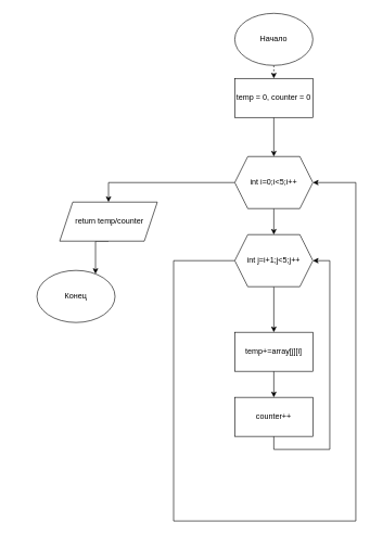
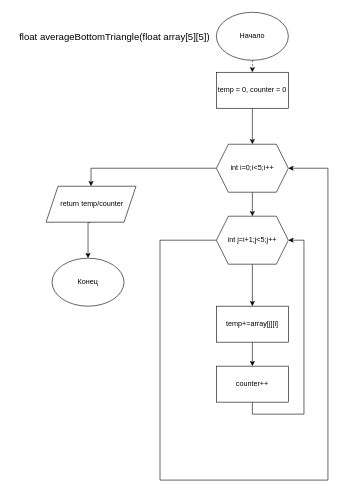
+ <mxCell id="9" value="float averageBottomTriangle(float array[5][5])" style="text;html=1;align=center;verticalAlign=middle;resizable=0;points=[];autosize=1;strokeColor=none;fillColor=none;fontSize=16;" parent="1" vertex="1"><mxGeometry x="20" y="45" width="340" height="30" as="geometry" /></mxCell>
- <mxCell id="14" value="&amp;nbsp;return temp/counter" style="shape=parallelogram;perimeter=parallelogramPerimeter;whiteSpace=wrap;html=1;fixedSize=1;fontSize=12;" parent="1" vertex="1"><mxGeometry x="91" y="310" width="150" height="60" as="geometry" /></mxCell>
+ <mxCell id="14" value="&amp;nbsp;return temp/counter" style="shape=parallelogram;perimeter=parallelogramPerimeter;whiteSpace=wrap;html=1;fixedSize=1;fontSize=12;" parent="1" vertex="1"><mxGeometry x="76" y="310" width="150" height="60" as="geometry" /></mxCell>
- <mxCell id="15" value="Конец" style="ellipse;whiteSpace=wrap;html=1;fontSize=12;" parent="1" vertex="1"><mxGeometry x="56" y="415" width="120" height="80" as="geometry" /></mxCell>
+ <mxCell id="15" value="Конец" style="ellipse;whiteSpace=wrap;html=1;fontSize=12;" parent="1" vertex="1"><mxGeometry x="86" y="430" width="120" height="80" as="geometry" /></mxCell>
